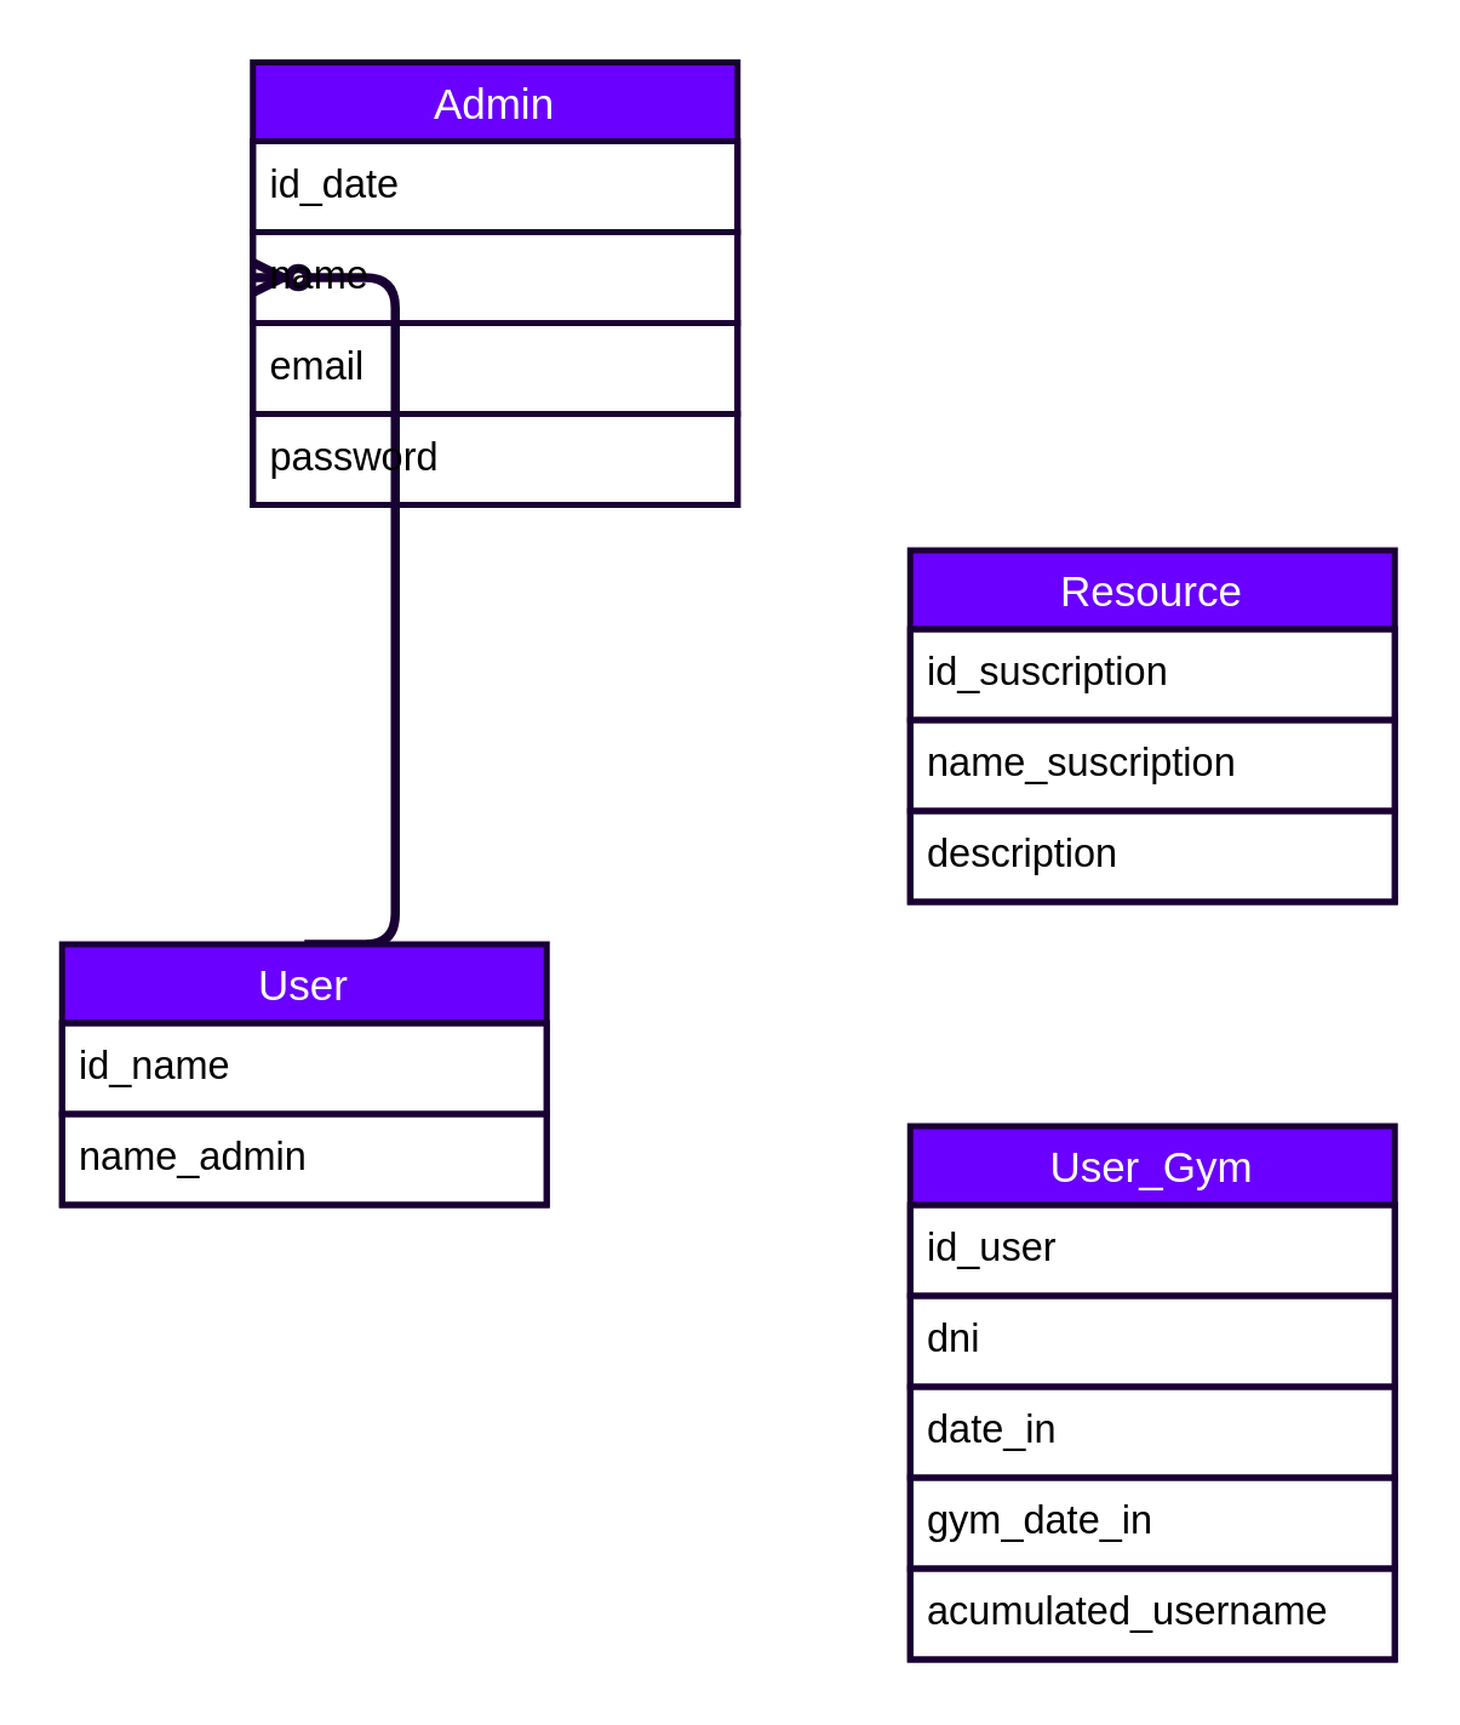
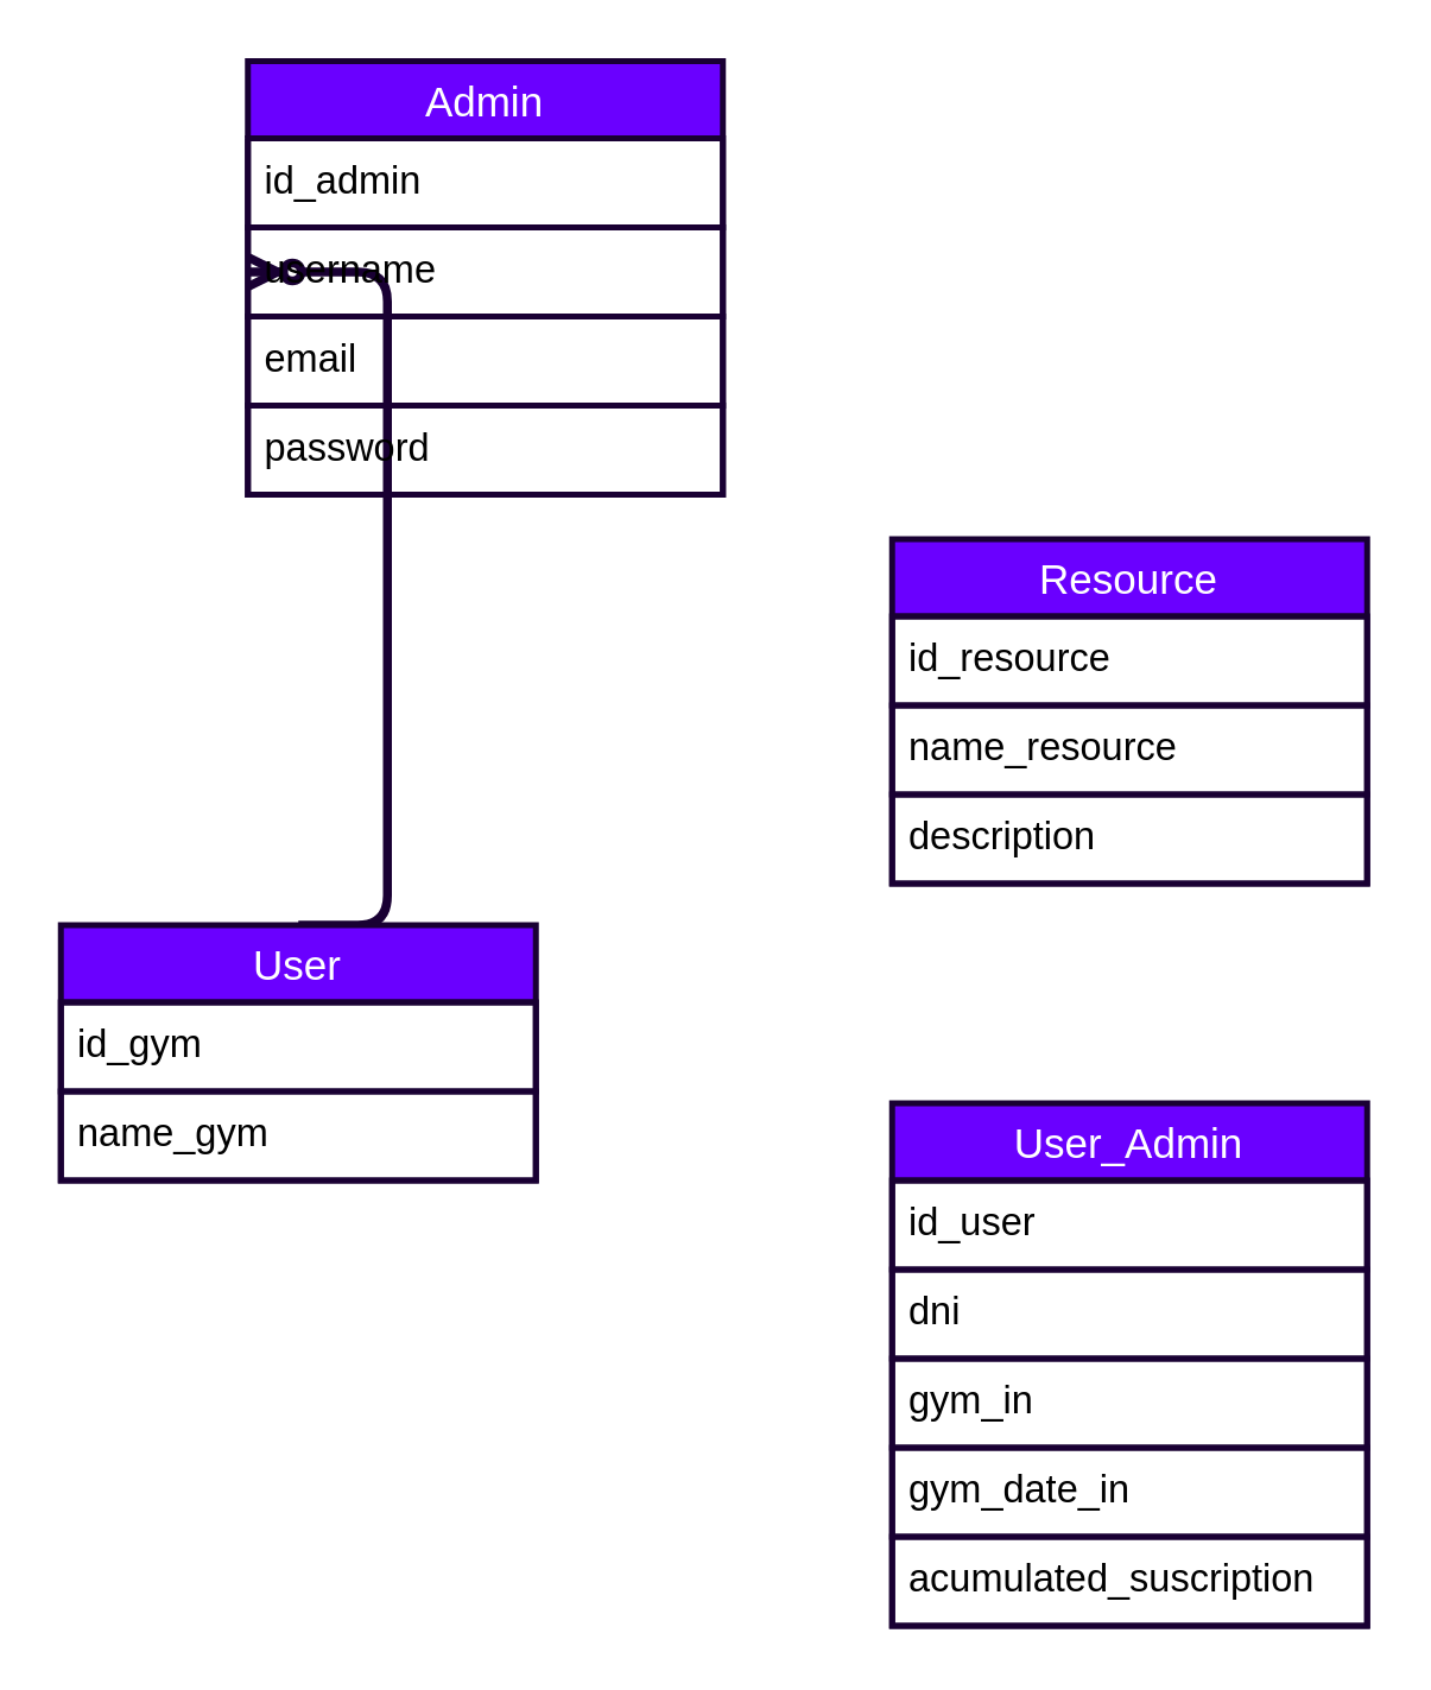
- <mxCell id="17" value="id_date" style="text;fillColor=none;spacingLeft=4;spacingRight=4;overflow=hidden;rotatable=0;points=[[0,0.5],[1,0.5]];portConstraint=eastwest;fontSize=13;fontFamily=Helvetica;fontColor=#000000;fontStyle=0;align=left;strokeWidth=2;strokeColor=#190033;" parent="16" vertex="1"><mxGeometry y="26" width="160" height="30" as="geometry" /></mxCell>
+ <mxCell id="17" value="id_admin" style="text;fillColor=none;spacingLeft=4;spacingRight=4;overflow=hidden;rotatable=0;points=[[0,0.5],[1,0.5]];portConstraint=eastwest;fontSize=13;fontFamily=Helvetica;fontColor=#000000;fontStyle=0;align=left;strokeWidth=2;strokeColor=#190033;" parent="16" vertex="1"><mxGeometry y="26" width="160" height="30" as="geometry" /></mxCell>
- <mxCell id="18" value="name" style="text;fillColor=none;spacingLeft=4;spacingRight=4;overflow=hidden;rotatable=0;points=[[0,0.5],[1,0.5]];portConstraint=eastwest;fontSize=13;fontFamily=Helvetica;fontColor=#000000;fontStyle=0;align=left;strokeWidth=2;strokeColor=#190033;" parent="16" vertex="1"><mxGeometry y="56" width="160" height="30" as="geometry" /></mxCell>
+ <mxCell id="18" value="username" style="text;fillColor=none;spacingLeft=4;spacingRight=4;overflow=hidden;rotatable=0;points=[[0,0.5],[1,0.5]];portConstraint=eastwest;fontSize=13;fontFamily=Helvetica;fontColor=#000000;fontStyle=0;align=left;strokeWidth=2;strokeColor=#190033;" parent="16" vertex="1"><mxGeometry y="56" width="160" height="30" as="geometry" /></mxCell>
- <mxCell id="9" value="id_suscription" style="text;fillColor=none;spacingLeft=4;spacingRight=4;overflow=hidden;rotatable=0;points=[[0,0.5],[1,0.5]];portConstraint=eastwest;fontSize=13;fontFamily=Helvetica;fontColor=#000000;fontStyle=0;align=left;strokeWidth=2;strokeColor=#190033;" parent="8" vertex="1"><mxGeometry y="26" width="160" height="30" as="geometry" /></mxCell>
+ <mxCell id="9" value="id_resource" style="text;fillColor=none;spacingLeft=4;spacingRight=4;overflow=hidden;rotatable=0;points=[[0,0.5],[1,0.5]];portConstraint=eastwest;fontSize=13;fontFamily=Helvetica;fontColor=#000000;fontStyle=0;align=left;strokeWidth=2;strokeColor=#190033;" parent="8" vertex="1"><mxGeometry y="26" width="160" height="30" as="geometry" /></mxCell>
- <mxCell id="10" value="name_suscription" style="text;fillColor=none;spacingLeft=4;spacingRight=4;overflow=hidden;rotatable=0;points=[[0,0.5],[1,0.5]];portConstraint=eastwest;fontSize=13;fontFamily=Helvetica;fontColor=#000000;fontStyle=0;align=left;strokeWidth=2;strokeColor=#190033;" parent="8" vertex="1"><mxGeometry y="56" width="160" height="30" as="geometry" /></mxCell>
+ <mxCell id="10" value="name_resource" style="text;fillColor=none;spacingLeft=4;spacingRight=4;overflow=hidden;rotatable=0;points=[[0,0.5],[1,0.5]];portConstraint=eastwest;fontSize=13;fontFamily=Helvetica;fontColor=#000000;fontStyle=0;align=left;strokeWidth=2;strokeColor=#190033;" parent="8" vertex="1"><mxGeometry y="56" width="160" height="30" as="geometry" /></mxCell>
- <mxCell id="14" value="id_name" style="text;fillColor=none;spacingLeft=4;spacingRight=4;overflow=hidden;rotatable=0;points=[[0,0.5],[1,0.5]];portConstraint=eastwest;fontSize=13;fontColor=#000000;fontStyle=0;align=left;strokeWidth=2;strokeColor=#190033;" parent="13" vertex="1"><mxGeometry y="26" width="160" height="30" as="geometry" /></mxCell>
+ <mxCell id="14" value="id_gym" style="text;fillColor=none;spacingLeft=4;spacingRight=4;overflow=hidden;rotatable=0;points=[[0,0.5],[1,0.5]];portConstraint=eastwest;fontSize=13;fontColor=#000000;fontStyle=0;align=left;strokeWidth=2;strokeColor=#190033;" parent="13" vertex="1"><mxGeometry y="26" width="160" height="30" as="geometry" /></mxCell>
- <mxCell id="15" value="name_admin" style="text;fillColor=none;spacingLeft=4;spacingRight=4;overflow=hidden;rotatable=0;points=[[0,0.5],[1,0.5]];portConstraint=eastwest;fontSize=13;fontColor=#000000;fontStyle=0;align=left;strokeWidth=2;strokeColor=#190033;" parent="13" vertex="1"><mxGeometry y="56" width="160" height="30" as="geometry" /></mxCell>
+ <mxCell id="15" value="name_gym" style="text;fillColor=none;spacingLeft=4;spacingRight=4;overflow=hidden;rotatable=0;points=[[0,0.5],[1,0.5]];portConstraint=eastwest;fontSize=13;fontColor=#000000;fontStyle=0;align=left;strokeWidth=2;strokeColor=#190033;" parent="13" vertex="1"><mxGeometry y="56" width="160" height="30" as="geometry" /></mxCell>
- <mxCell id="2" value="User_Gym" style="swimlane;fontStyle=0;childLayout=stackLayout;horizontal=1;startSize=26;horizontalStack=0;resizeParent=1;resizeParentMax=0;resizeLast=0;collapsible=1;marginBottom=0;align=center;fontSize=14;fontFamily=Helvetica;fontColor=#ffffff;fillColor=#6a00ff;strokeWidth=2;strokeColor=#190033;" parent="1" vertex="1"><mxGeometry x="300" y="371" width="160" height="176" as="geometry" /></mxCell>
+ <mxCell id="2" value="User_Admin" style="swimlane;fontStyle=0;childLayout=stackLayout;horizontal=1;startSize=26;horizontalStack=0;resizeParent=1;resizeParentMax=0;resizeLast=0;collapsible=1;marginBottom=0;align=center;fontSize=14;fontFamily=Helvetica;fontColor=#ffffff;fillColor=#6a00ff;strokeWidth=2;strokeColor=#190033;" parent="1" vertex="1"><mxGeometry x="300" y="371" width="160" height="176" as="geometry" /></mxCell>
- <mxCell id="5" value="date_in" style="text;fillColor=none;spacingLeft=4;spacingRight=4;overflow=hidden;rotatable=0;points=[[0,0.5],[1,0.5]];portConstraint=eastwest;fontSize=13;fontFamily=Helvetica;fontColor=#000000;fontStyle=0;align=left;strokeWidth=2;strokeColor=#190033;" parent="2" vertex="1"><mxGeometry y="86" width="160" height="30" as="geometry" /></mxCell>
+ <mxCell id="5" value="gym_in" style="text;fillColor=none;spacingLeft=4;spacingRight=4;overflow=hidden;rotatable=0;points=[[0,0.5],[1,0.5]];portConstraint=eastwest;fontSize=13;fontFamily=Helvetica;fontColor=#000000;fontStyle=0;align=left;strokeWidth=2;strokeColor=#190033;" parent="2" vertex="1"><mxGeometry y="86" width="160" height="30" as="geometry" /></mxCell>
- <mxCell id="7" value="acumulated_username" style="text;fillColor=none;spacingLeft=4;spacingRight=4;overflow=hidden;rotatable=0;points=[[0,0.5],[1,0.5]];portConstraint=eastwest;fontSize=13;fontFamily=Helvetica;fontColor=#000000;fontStyle=0;align=left;strokeWidth=2;strokeColor=#190033;" parent="2" vertex="1"><mxGeometry y="146" width="160" height="30" as="geometry" /></mxCell>
+ <mxCell id="7" value="acumulated_suscription" style="text;fillColor=none;spacingLeft=4;spacingRight=4;overflow=hidden;rotatable=0;points=[[0,0.5],[1,0.5]];portConstraint=eastwest;fontSize=13;fontFamily=Helvetica;fontColor=#000000;fontStyle=0;align=left;strokeWidth=2;strokeColor=#190033;" parent="2" vertex="1"><mxGeometry y="146" width="160" height="30" as="geometry" /></mxCell>
